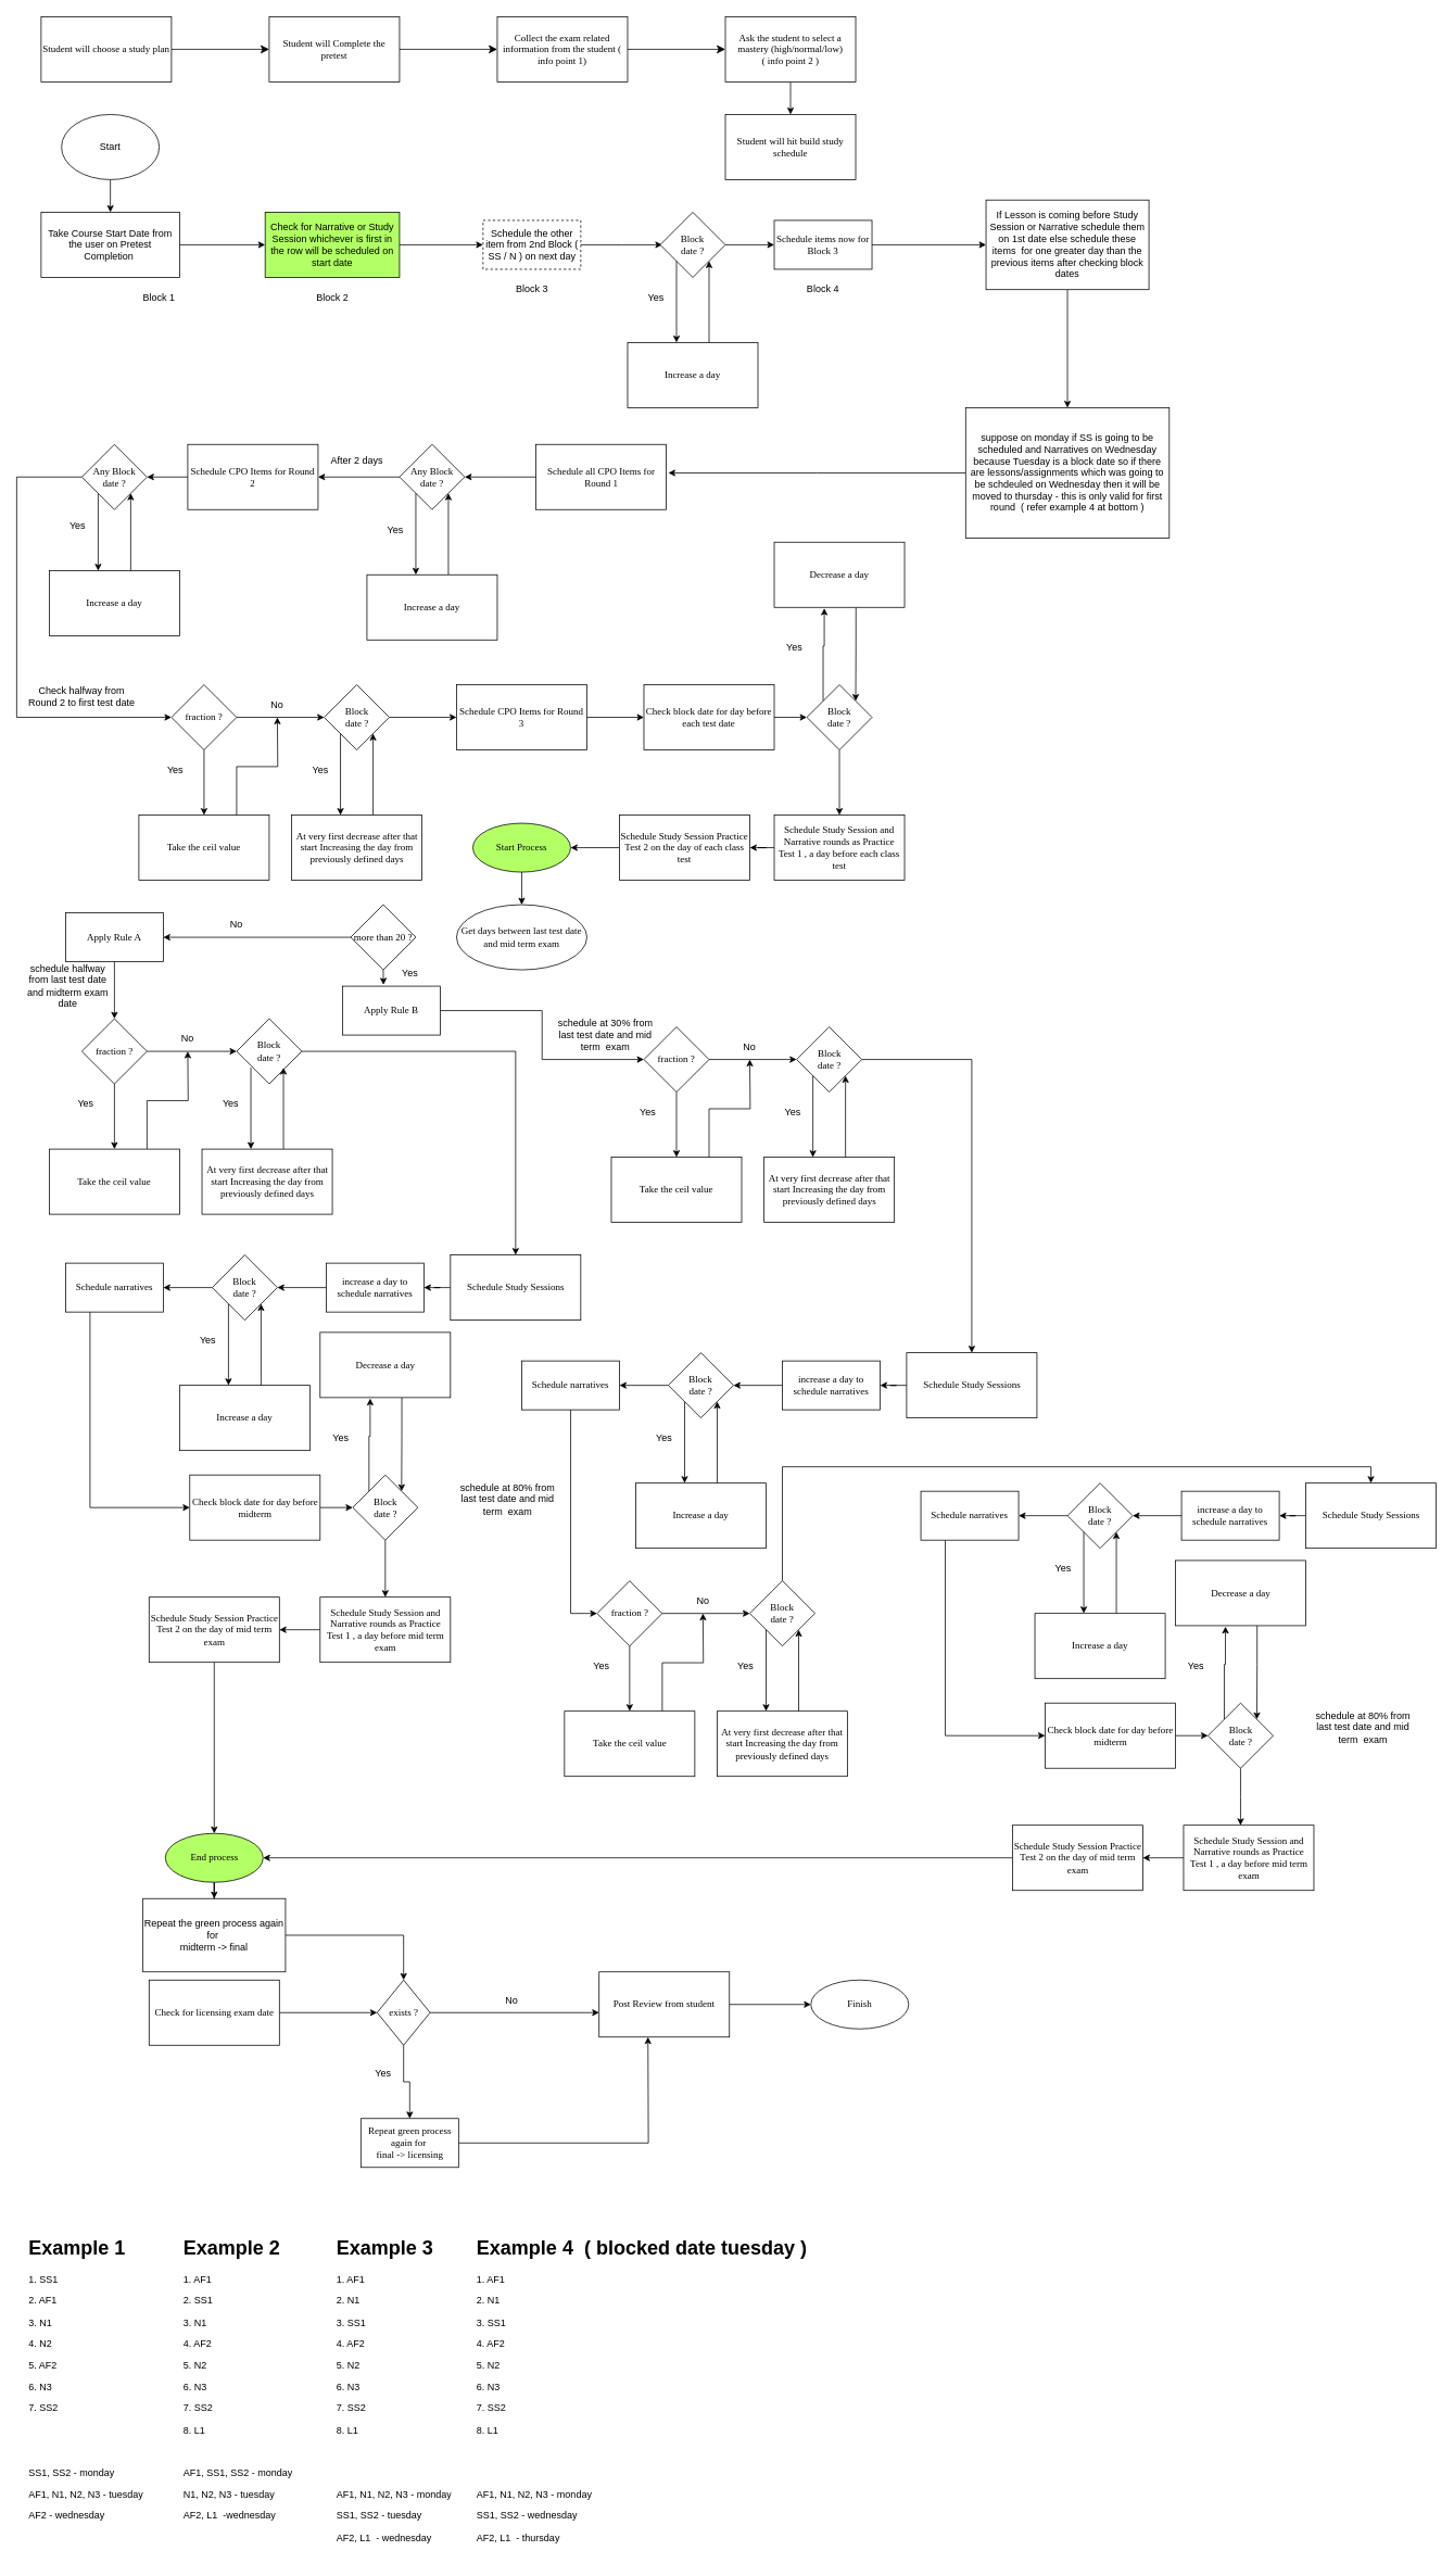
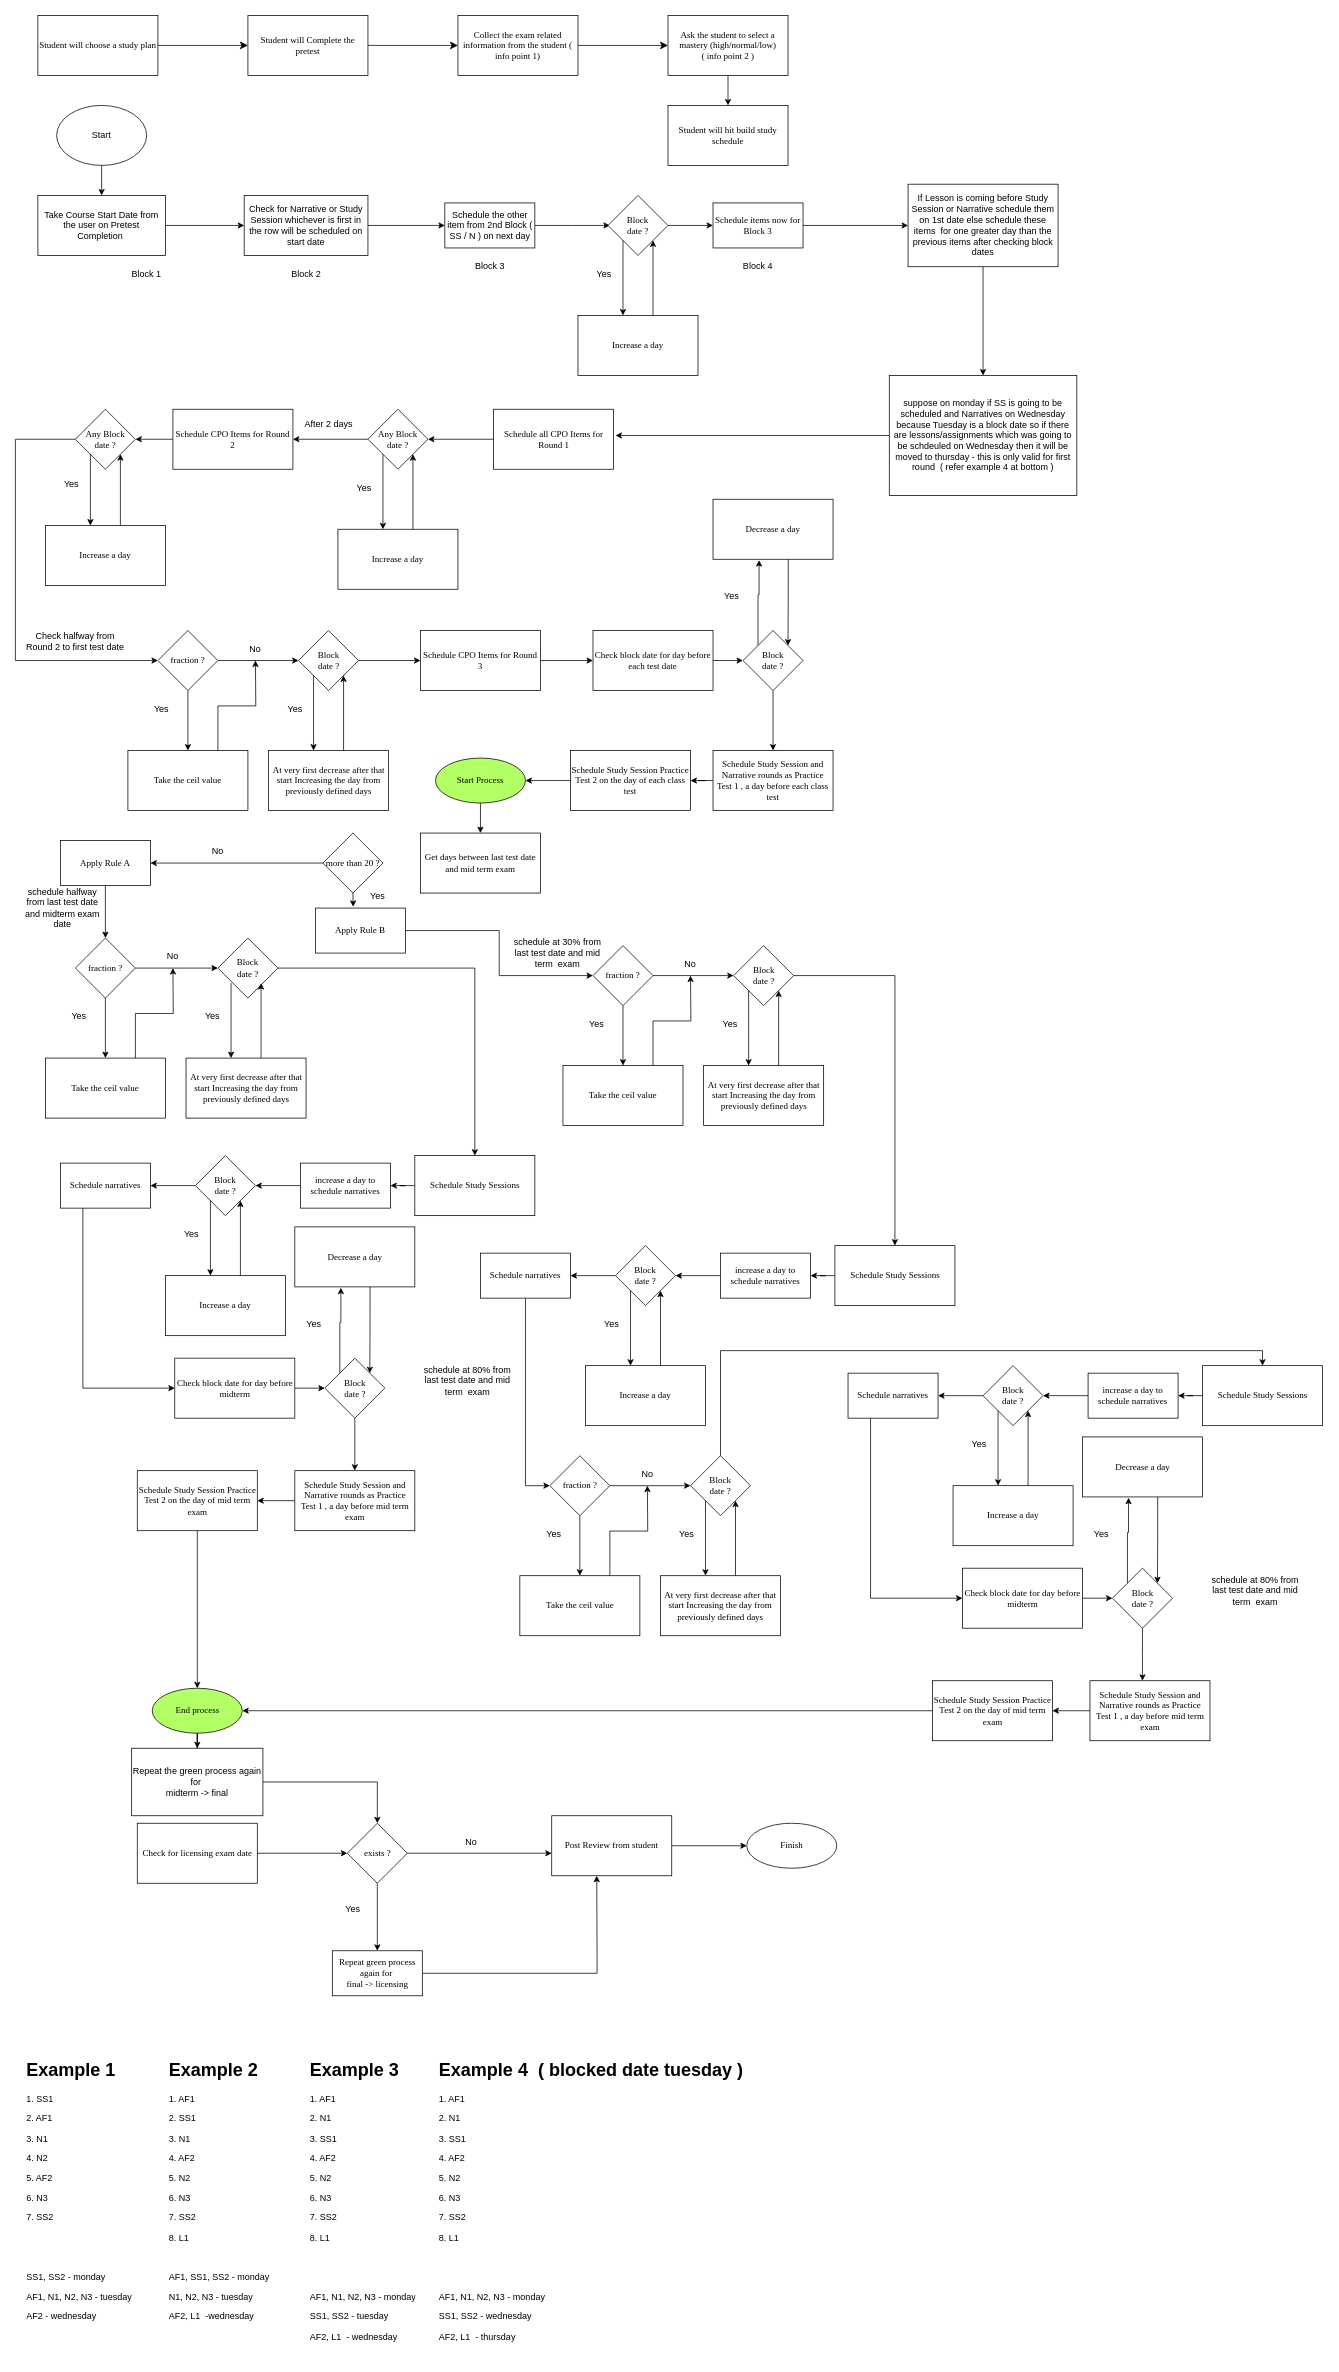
- <mxCell id="27" value="Check for Narrative or Study Session whichever is first in the row will be scheduled on start date" style="whiteSpace=wrap;html=1;rounded=0;fillColor=#b3ff66;" vertex="1" parent="1"><mxGeometry x="325" y="260" width="165" height="80" as="geometry" /></mxCell>
+ <mxCell id="27" value="Check for Narrative or Study Session whichever is first in the row will be scheduled on start date" style="whiteSpace=wrap;html=1;rounded=0;" vertex="1" parent="1"><mxGeometry x="325" y="260" width="165" height="80" as="geometry" /></mxCell>
- <mxCell id="29" value="Schedule the other item from 2nd Block ( SS / N ) on next day" style="whiteSpace=wrap;html=1;rounded=0;dashed=1;" vertex="1" parent="1"><mxGeometry x="592.5" y="270" width="120" height="60" as="geometry" /></mxCell>
+ <mxCell id="29" value="Schedule the other item from 2nd Block ( SS / N ) on next day" style="whiteSpace=wrap;html=1;rounded=0;" vertex="1" parent="1"><mxGeometry x="592.5" y="270" width="120" height="60" as="geometry" /></mxCell>
- <mxCell id="20" value="Get days between last test date and mid term exam" style="ellipse;whiteSpace=wrap;html=1;shadow=0;comic=0;labelBackgroundColor=none;strokeWidth=1;fontFamily=Verdana;fontSize=12;align=center;fillColor=#FFFFFF;" vertex="1" parent="1"><mxGeometry x="560" y="1110" width="160" height="80" as="geometry" /></mxCell>
+ <mxCell id="20" value="Get days between last test date and mid term exam" style="whiteSpace=wrap;html=1;rounded=0;shadow=0;comic=0;labelBackgroundColor=none;strokeWidth=1;fontFamily=Verdana;fontSize=12;align=center;fillColor=#FFFFFF;" vertex="1" parent="1"><mxGeometry x="560" y="1110" width="160" height="80" as="geometry" /></mxCell>
- <mxCell id="195" value="exists ?" style="rhombus;whiteSpace=wrap;html=1;fontFamily=Verdana;rounded=0;shadow=0;comic=0;labelBackgroundColor=none;strokeWidth=1;" vertex="1" parent="1"><mxGeometry x="462.5" y="2430" width="65" height="80" as="geometry" /></mxCell>
+ <mxCell id="195" value="exists ?" style="rhombus;whiteSpace=wrap;html=1;fontFamily=Verdana;rounded=0;shadow=0;comic=0;labelBackgroundColor=none;strokeWidth=1;" vertex="1" parent="1"><mxGeometry x="462.5" y="2430" width="80" height="80" as="geometry" /></mxCell>
